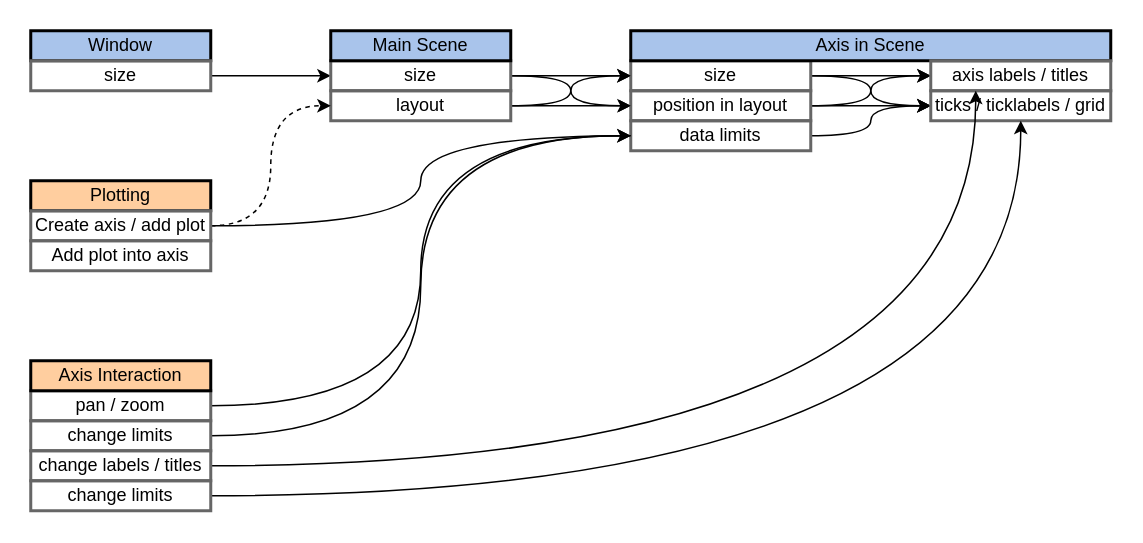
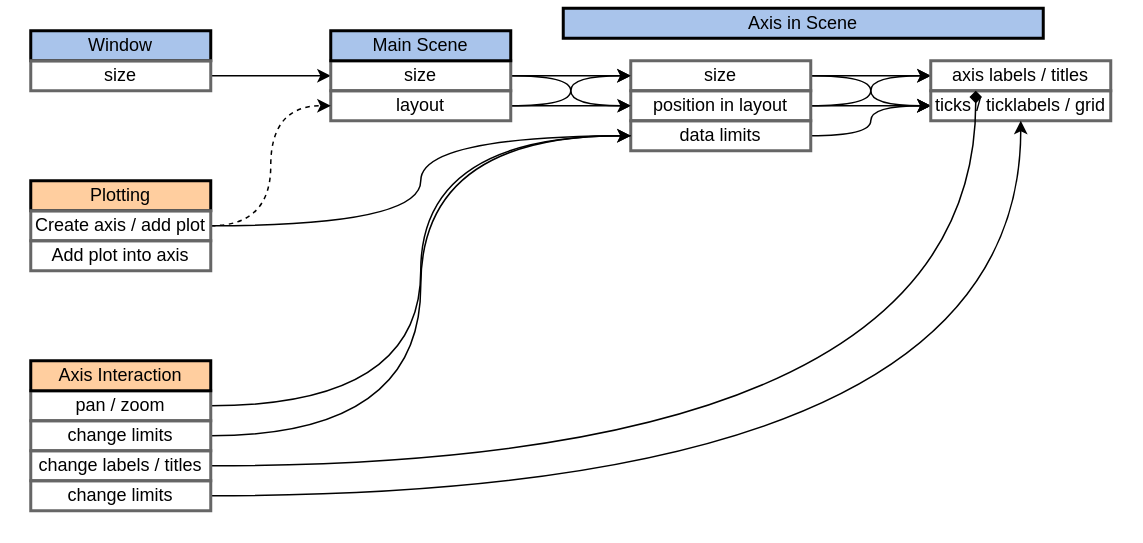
- <mxCell id="12" value="Axis in Scene" style="text;html=1;strokeColor=#000000;fillColor=#A9C4EB;align=center;verticalAlign=middle;whiteSpace=wrap;rounded=0;strokeWidth=2;" vertex="1" parent="1"><mxGeometry x="420" y="20" width="320" height="20" as="geometry" /></mxCell>
+ <mxCell id="12" value="Axis in Scene" style="text;html=1;strokeColor=#000000;fillColor=#A9C4EB;align=center;verticalAlign=middle;whiteSpace=wrap;rounded=0;strokeWidth=2;" vertex="1" parent="1"><mxGeometry x="375" y="5" width="320" height="20" as="geometry" /></mxCell>
- <mxCell id="33" style="edgeStyle=orthogonalEdgeStyle;curved=1;orthogonalLoop=1;jettySize=auto;html=1;exitX=1;exitY=0.5;exitDx=0;exitDy=0;entryX=0.25;entryY=1;entryDx=0;entryDy=0;" edge="1" parent="1" source="34" target="32"><mxGeometry relative="1" as="geometry" /></mxCell>
+ <mxCell id="33" style="edgeStyle=orthogonalEdgeStyle;curved=1;orthogonalLoop=1;jettySize=auto;html=1;exitX=1;exitY=0.5;exitDx=0;exitDy=0;entryX=0.25;entryY=1;entryDx=0;entryDy=0;endArrow=diamond;" edge="1" parent="1" source="34" target="32"><mxGeometry relative="1" as="geometry" /></mxCell>
